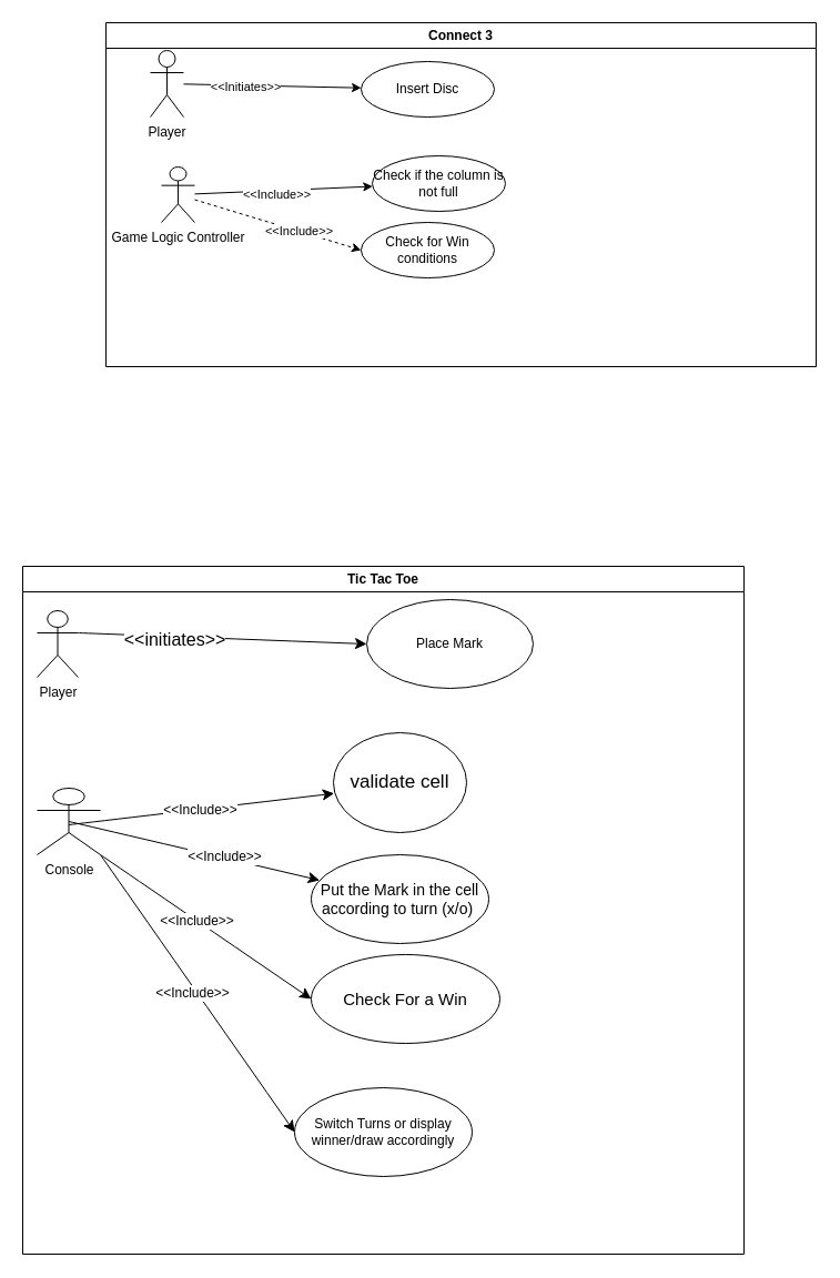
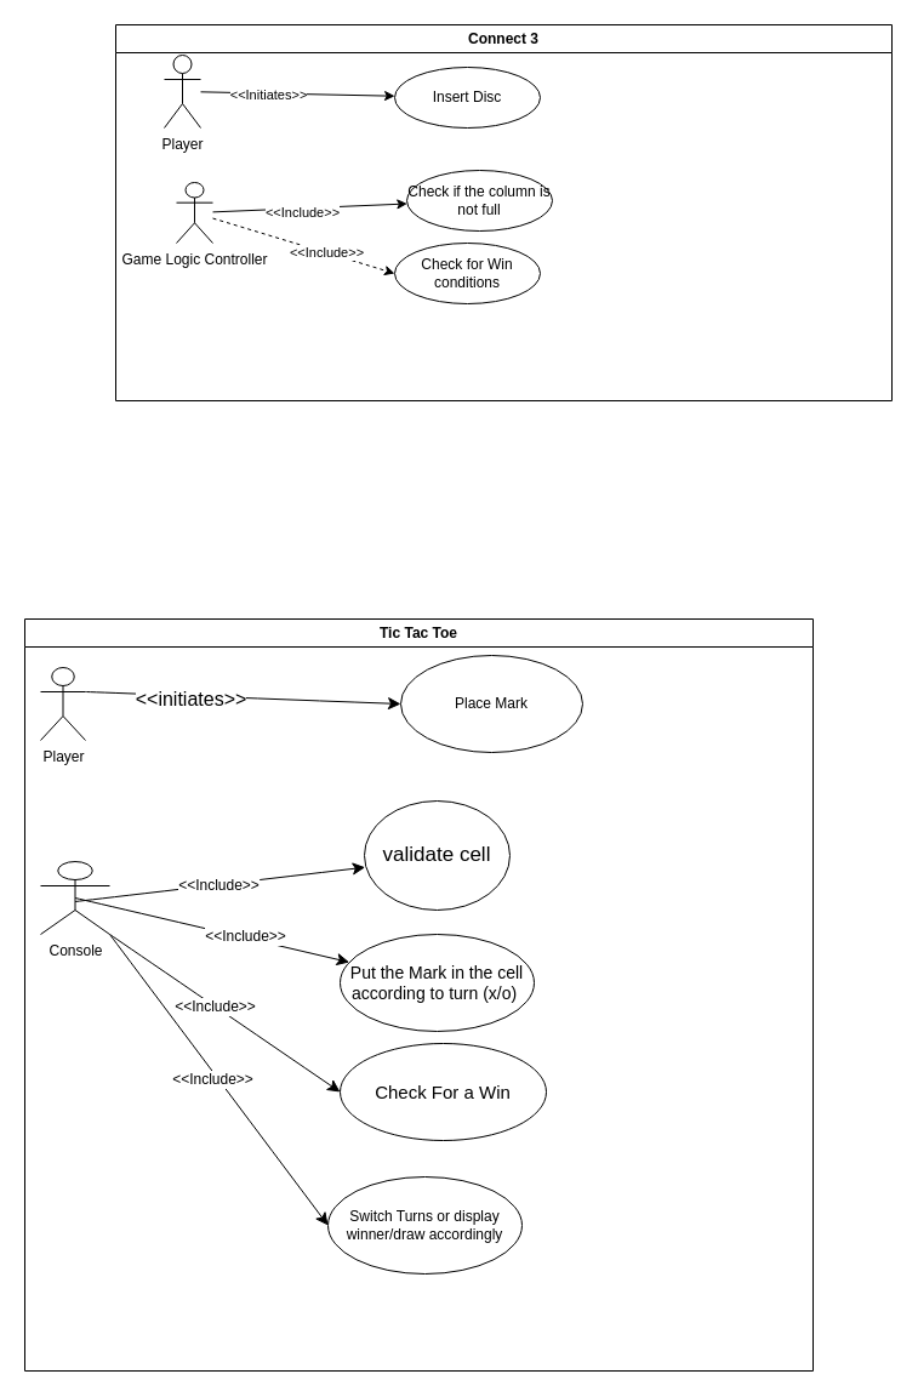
- <mxCell id="31" value="Switch Turns or display winner/draw accordingly" style="ellipse;whiteSpace=wrap;html=1;" vertex="1" parent="14"><mxGeometry x="245" y="470" width="160" height="80" as="geometry" /></mxCell>
+ <mxCell id="31" value="Switch Turns or display winner/draw accordingly" style="ellipse;whiteSpace=wrap;html=1;" vertex="1" parent="14"><mxGeometry x="250" y="460" width="160" height="80" as="geometry" /></mxCell>
